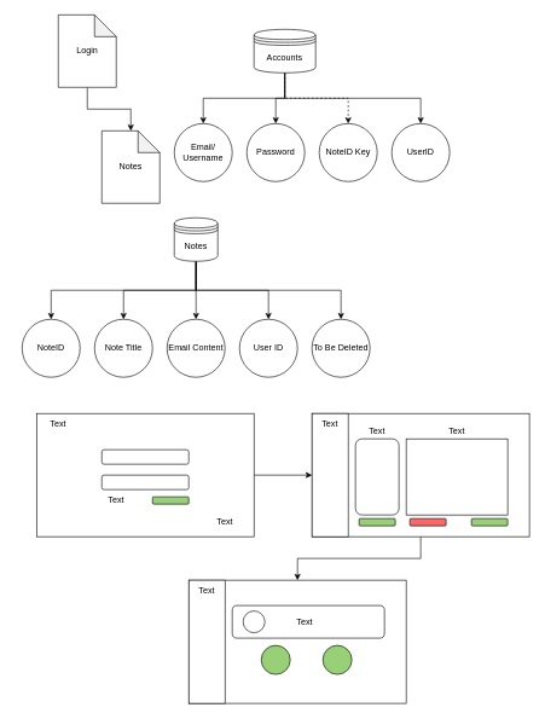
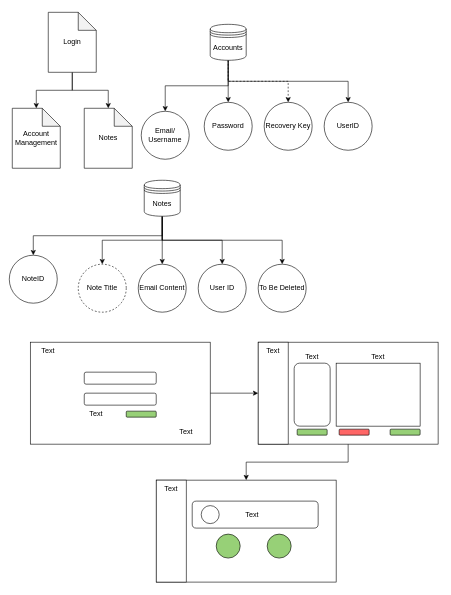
- <mxCell id="11" value="Accounts" style="shape=datastore;whiteSpace=wrap;html=1;" vertex="1" parent="1"><mxGeometry x="350" y="40" width="85" height="60" as="geometry" /></mxCell>
+ <mxCell id="11" value="Accounts" style="shape=datastore;whiteSpace=wrap;html=1;" vertex="1" parent="1"><mxGeometry x="350" y="40" width="60" height="60" as="geometry" /></mxCell>
+ <mxCell id="3" style="edgeStyle=orthogonalEdgeStyle;rounded=0;orthogonalLoop=1;jettySize=auto;html=1;" edge="1" parent="1" source="4" target="5"><mxGeometry relative="1" as="geometry" /></mxCell>
- <mxCell id="18" value="Email/ Username" style="ellipse;whiteSpace=wrap;html=1;aspect=fixed;" vertex="1" parent="1"><mxGeometry x="240" y="170" width="80" height="80" as="geometry" /></mxCell>
+ <mxCell id="18" value="Email/ Username" style="ellipse;whiteSpace=wrap;html=1;aspect=fixed;" vertex="1" parent="1"><mxGeometry x="235" y="185" width="80" height="80" as="geometry" /></mxCell>
- <mxCell id="20" value="NoteID Key" style="ellipse;whiteSpace=wrap;html=1;aspect=fixed;" vertex="1" parent="1"><mxGeometry x="440" y="170" width="80" height="80" as="geometry" /></mxCell>
+ <mxCell id="20" value="Recovery Key" style="ellipse;whiteSpace=wrap;html=1;aspect=fixed;" vertex="1" parent="1"><mxGeometry x="440" y="170" width="80" height="80" as="geometry" /></mxCell>
+ <mxCell id="5" value="Account Management" style="shape=note;whiteSpace=wrap;html=1;backgroundOutline=1;darkOpacity=0.05;" vertex="1" parent="1"><mxGeometry x="20" y="180" width="80" height="100" as="geometry" /></mxCell>
- <mxCell id="21" value="NoteID" style="ellipse;whiteSpace=wrap;html=1;aspect=fixed;" vertex="1" parent="1"><mxGeometry x="30" y="440" width="80" height="80" as="geometry" /></mxCell>
+ <mxCell id="21" value="NoteID" style="ellipse;whiteSpace=wrap;html=1;aspect=fixed;" vertex="1" parent="1"><mxGeometry x="15" y="425" width="80" height="80" as="geometry" /></mxCell>
- <mxCell id="22" value="Note Title" style="ellipse;whiteSpace=wrap;html=1;aspect=fixed;" vertex="1" parent="1"><mxGeometry x="130" y="440" width="80" height="80" as="geometry" /></mxCell>
+ <mxCell id="22" value="Note Title" style="ellipse;whiteSpace=wrap;html=1;aspect=fixed;dashed=1;" vertex="1" parent="1"><mxGeometry x="130" y="440" width="80" height="80" as="geometry" /></mxCell>
